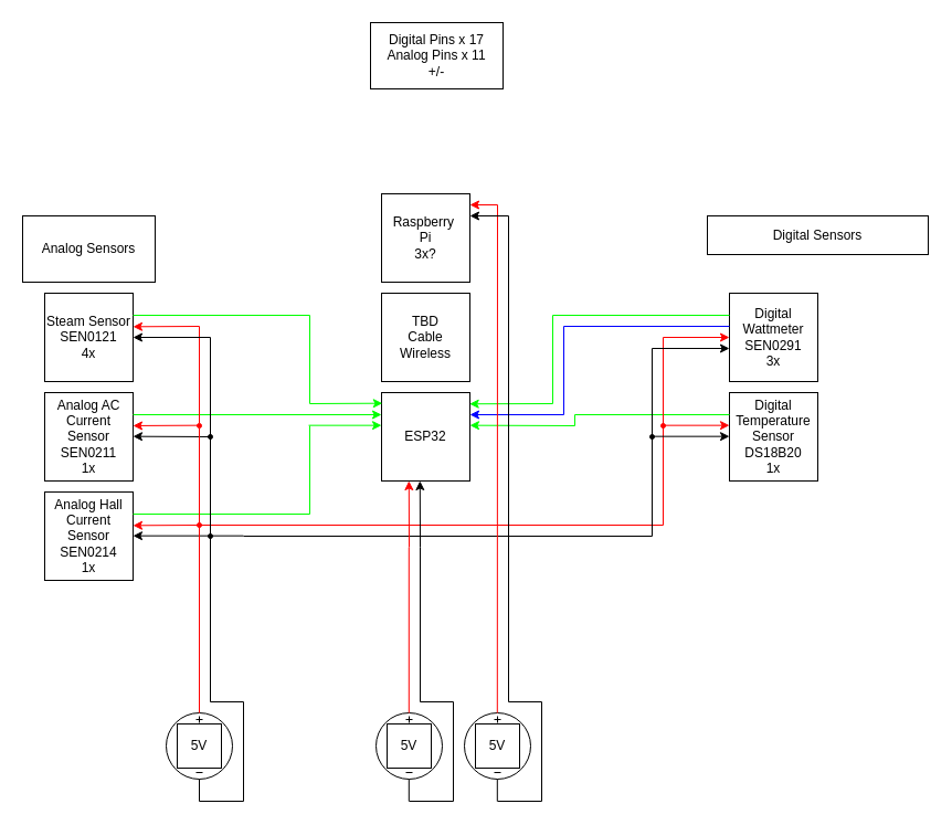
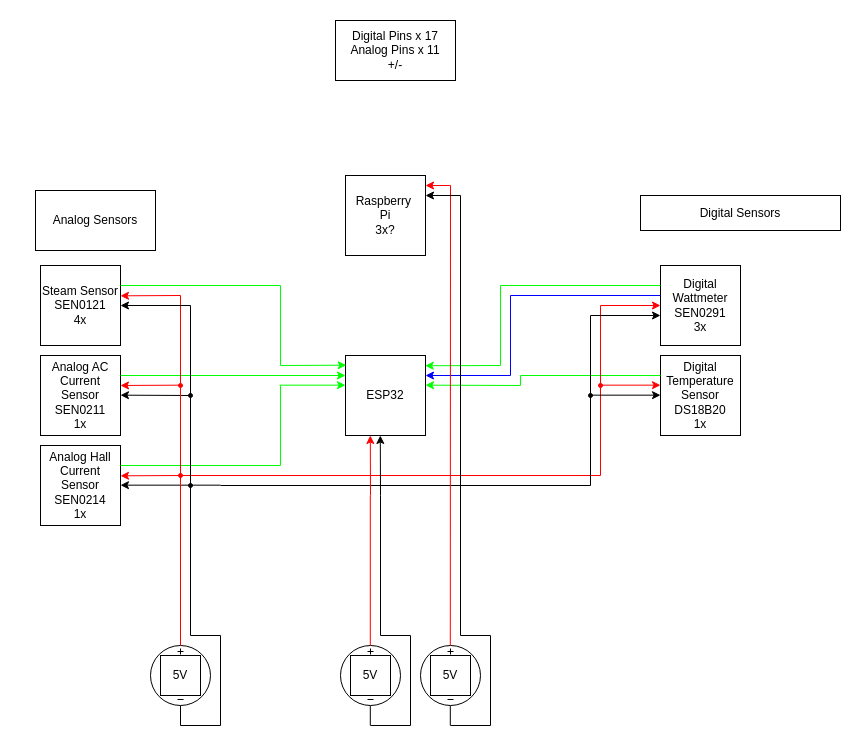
- <mxCell id="3" value="Analog Sensors" style="rounded=0;whiteSpace=wrap;html=1;" vertex="1" parent="1"><mxGeometry x="20" y="195" width="120" height="60" as="geometry" /></mxCell>
+ <mxCell id="3" value="Analog Sensors" style="rounded=0;whiteSpace=wrap;html=1;" vertex="1" parent="1"><mxGeometry x="35" y="190" width="120" height="60" as="geometry" /></mxCell>
- <mxCell id="45" value="TBD&lt;div&gt;Cable&lt;/div&gt;&lt;div&gt;Wireless&lt;/div&gt;" style="whiteSpace=wrap;html=1;aspect=fixed;" vertex="1" parent="1"><mxGeometry x="345" y="265" width="80" height="80" as="geometry" /></mxCell>
